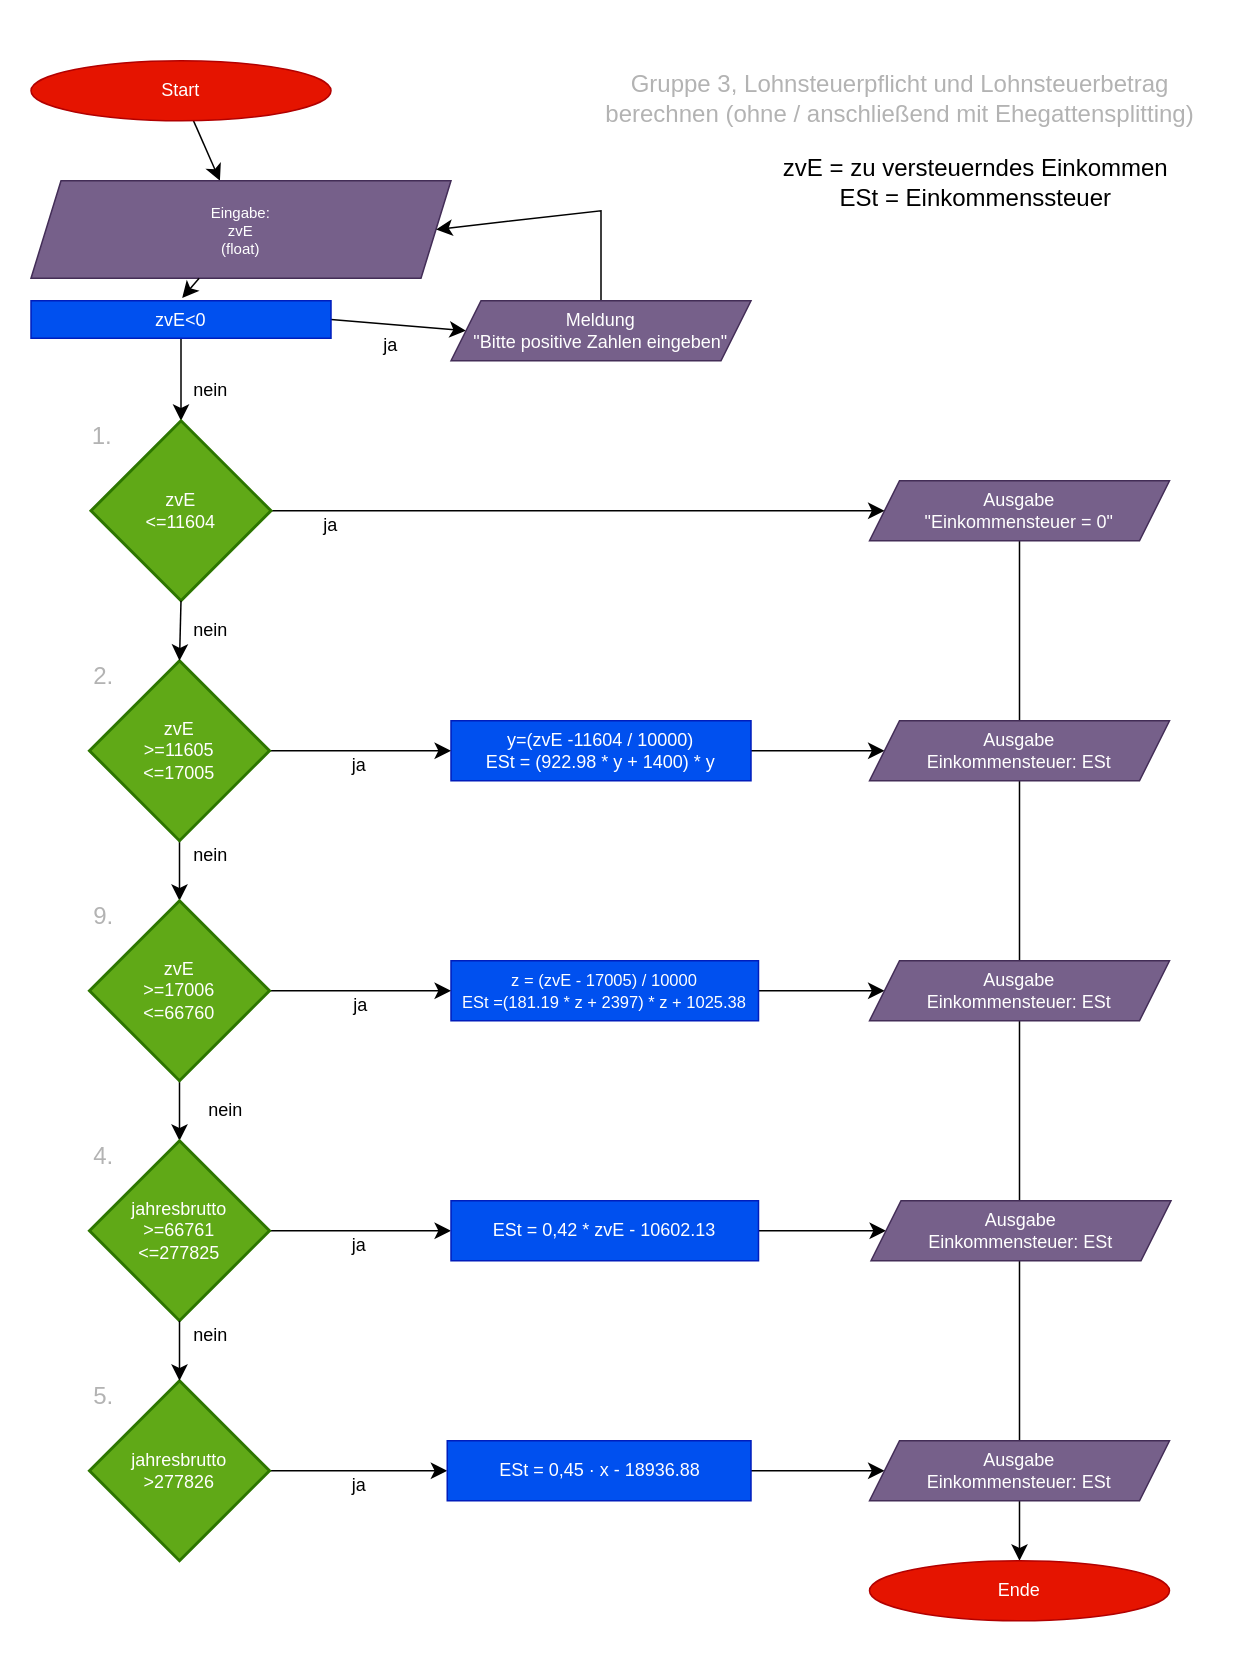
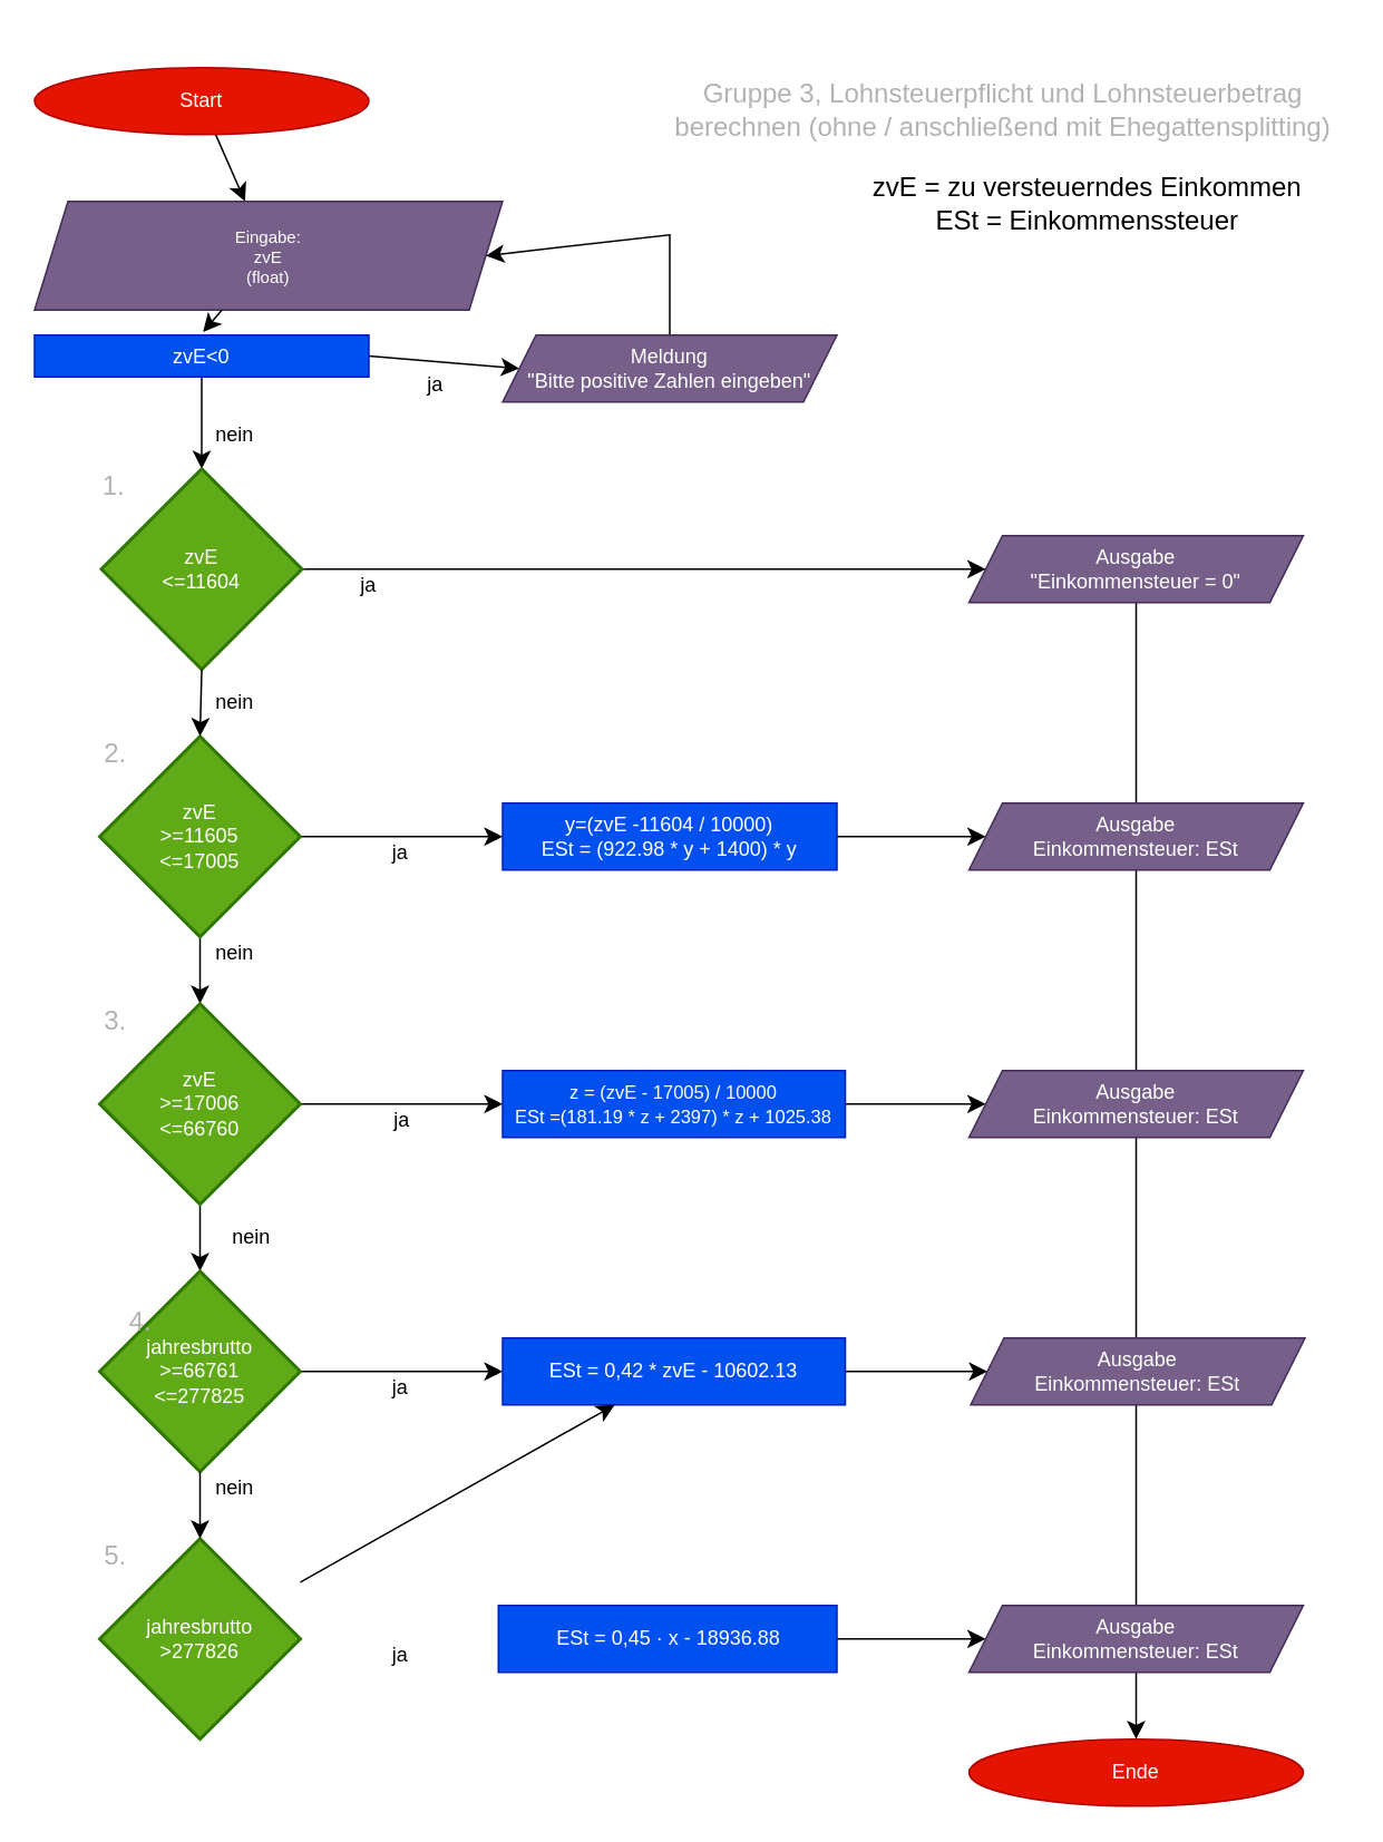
- <mxCell id="41" value="9." style="text;strokeColor=none;fillColor=none;html=1;align=left;verticalAlign=middle;whiteSpace=wrap;rounded=0;fontSize=16;fontColor=#B3B3B3;" parent="1" vertex="1"><mxGeometry x="60" y="600" width="40" height="20" as="geometry" /></mxCell>
+ <mxCell id="41" value="3." style="text;strokeColor=none;fillColor=none;html=1;align=left;verticalAlign=middle;whiteSpace=wrap;rounded=0;fontSize=16;fontColor=#B3B3B3;" parent="1" vertex="1"><mxGeometry x="60" y="600" width="40" height="20" as="geometry" /></mxCell>
- <mxCell id="45" value="4." style="text;strokeColor=none;fillColor=none;html=1;align=left;verticalAlign=middle;whiteSpace=wrap;rounded=0;fontSize=16;fontColor=#B3B3B3;" parent="1" vertex="1"><mxGeometry x="60" y="760" width="40" height="20" as="geometry" /></mxCell>
+ <mxCell id="45" value="4." style="text;strokeColor=none;fillColor=none;html=1;align=left;verticalAlign=middle;whiteSpace=wrap;rounded=0;fontSize=16;fontColor=#B3B3B3;" parent="1" vertex="1"><mxGeometry x="75" y="780" width="40" height="20" as="geometry" /></mxCell>
- <mxCell id="49" style="edgeStyle=none;curved=1;rounded=0;orthogonalLoop=1;jettySize=auto;html=1;entryX=0;entryY=0.5;entryDx=0;entryDy=0;fontSize=12;startSize=8;endSize=8;" parent="1" source="50" target="54" edge="1"><mxGeometry relative="1" as="geometry" /></mxCell>
+ <mxCell id="49" style="edgeStyle=none;curved=1;rounded=0;orthogonalLoop=1;jettySize=auto;html=1;fontSize=12;startSize=8;endSize=8;" parent="1" source="50" target="47" edge="1"><mxGeometry relative="1" as="geometry" /></mxCell>
